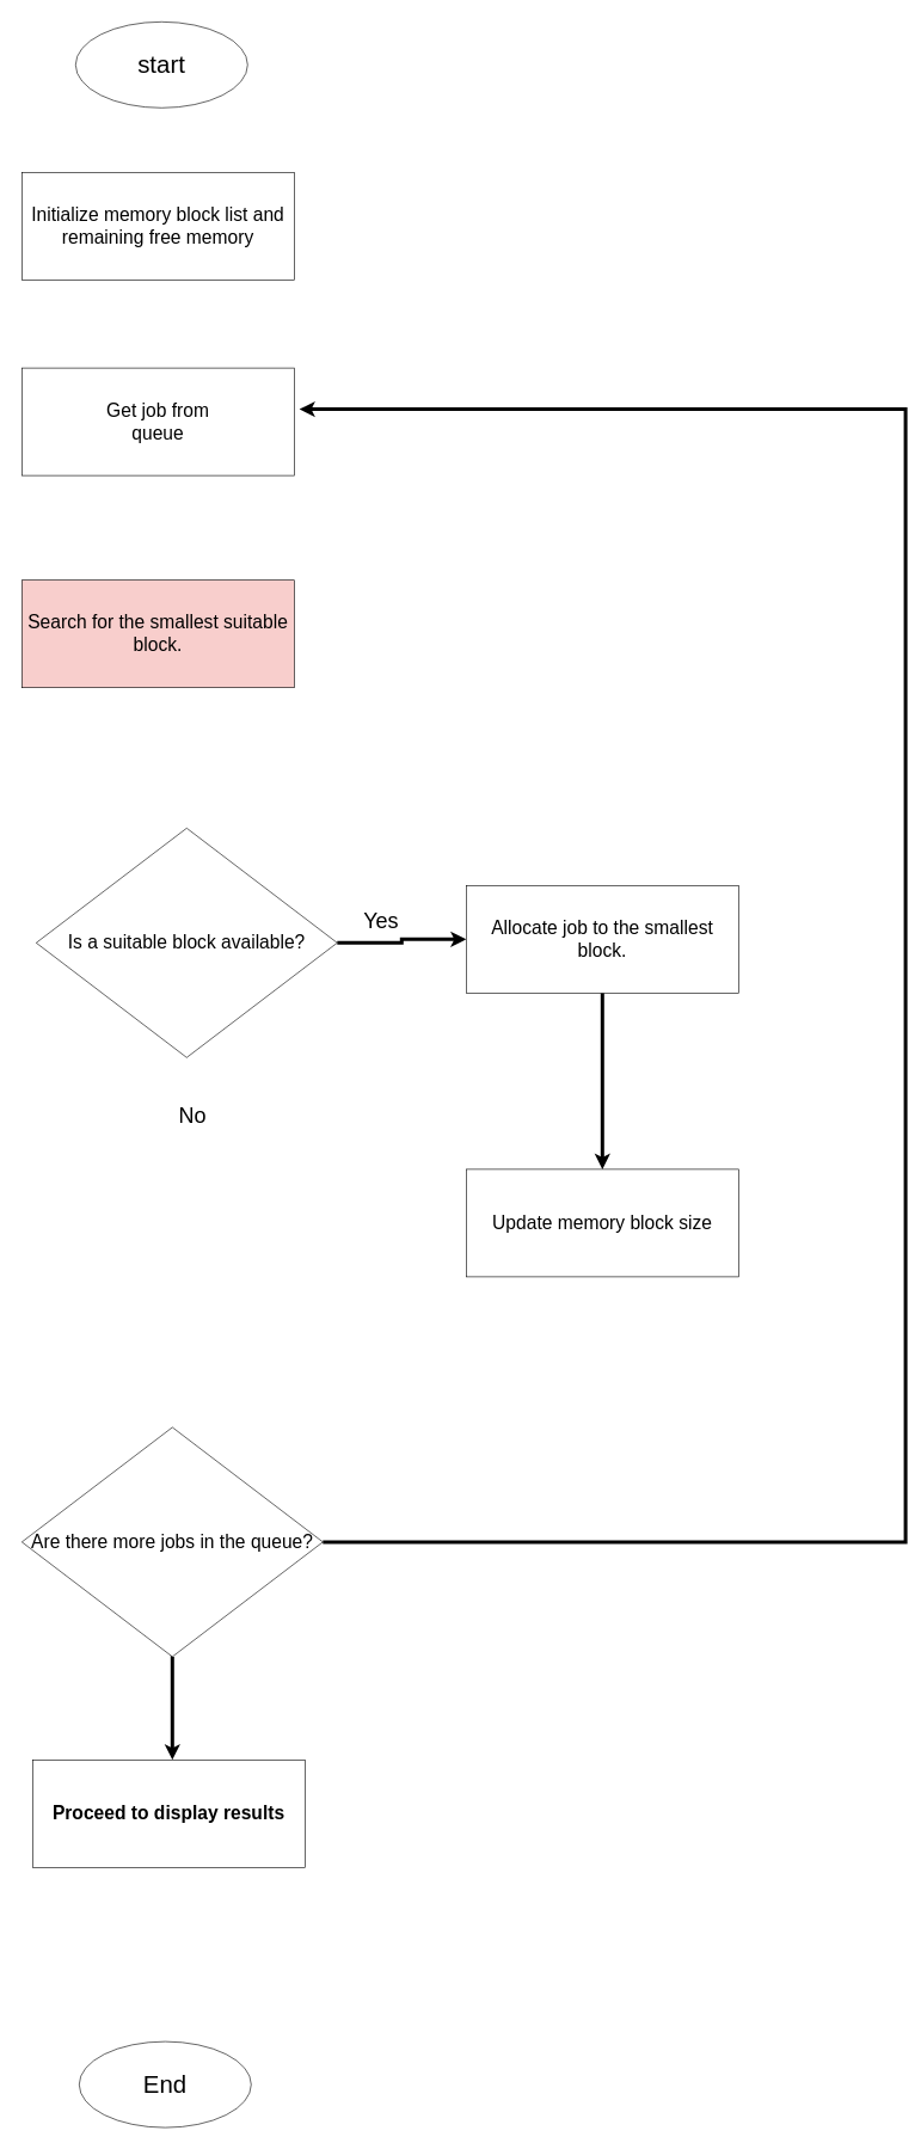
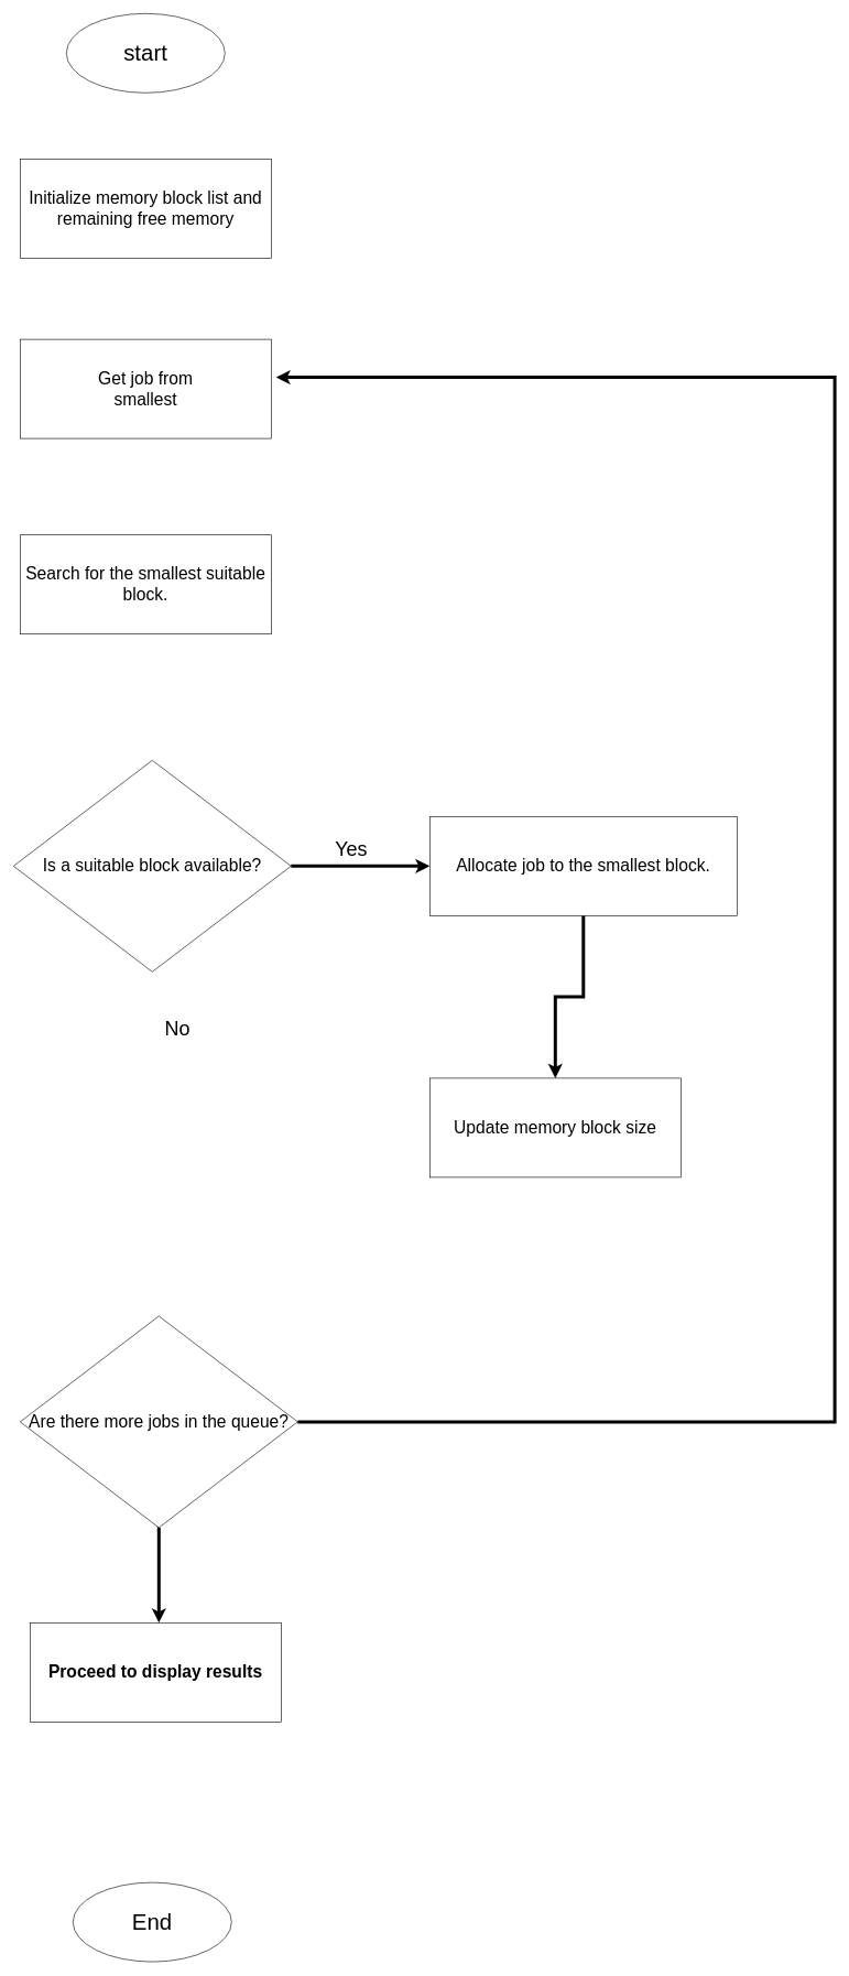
- <mxCell id="2" value="&lt;font style=&quot;font-size: 34px;&quot;&gt;start&lt;/font&gt;" style="ellipse;whiteSpace=wrap;html=1;" parent="1" vertex="1"><mxGeometry x="105" y="30" width="240" height="120" as="geometry" /></mxCell>
+ <mxCell id="2" value="&lt;font style=&quot;font-size: 34px;&quot;&gt;start&lt;/font&gt;" style="ellipse;whiteSpace=wrap;html=1;" parent="1" vertex="1"><mxGeometry x="100" y="20" width="240" height="120" as="geometry" /></mxCell>
- <mxCell id="4" value="&lt;span style=&quot;font-size: 26px;&quot;&gt;Get job from&lt;/span&gt;&lt;div&gt;&lt;span style=&quot;font-size: 26px;&quot;&gt;queue&lt;/span&gt;&lt;/div&gt;" style="rounded=0;whiteSpace=wrap;html=1;" parent="1" vertex="1"><mxGeometry x="30" y="513" width="380" height="150" as="geometry" /></mxCell>
+ <mxCell id="4" value="&lt;span style=&quot;font-size: 26px;&quot;&gt;Get job from&lt;/span&gt;&lt;div&gt;&lt;span style=&quot;font-size: 26px;&quot;&gt;smallest&lt;/span&gt;&lt;/div&gt;" style="rounded=0;whiteSpace=wrap;html=1;" parent="1" vertex="1"><mxGeometry x="30" y="513" width="380" height="150" as="geometry" /></mxCell>
- <mxCell id="5" value="&lt;div&gt;&lt;font style=&quot;font-size: 26px;&quot;&gt;Search for the smallest suitable block.&lt;/font&gt;&lt;br&gt;&lt;/div&gt;" style="rounded=0;whiteSpace=wrap;html=1;fillColor=#f8cecc;" parent="1" vertex="1"><mxGeometry x="30" y="809" width="380" height="150" as="geometry" /></mxCell>
+ <mxCell id="5" value="&lt;div&gt;&lt;font style=&quot;font-size: 26px;&quot;&gt;Search for the smallest suitable block.&lt;/font&gt;&lt;br&gt;&lt;/div&gt;" style="rounded=0;whiteSpace=wrap;html=1;" parent="1" vertex="1"><mxGeometry x="30" y="809" width="380" height="150" as="geometry" /></mxCell>
- <mxCell id="9" value="&lt;div&gt;&lt;font style=&quot;font-size: 26px;&quot;&gt;Allocate job to the smallest block.&lt;/font&gt;&lt;br&gt;&lt;/div&gt;" style="rounded=0;whiteSpace=wrap;html=1;" parent="1" vertex="1"><mxGeometry x="650" y="1235" width="380" height="150" as="geometry" /></mxCell>
+ <mxCell id="9" value="&lt;div&gt;&lt;font style=&quot;font-size: 26px;&quot;&gt;Allocate job to the smallest block.&lt;/font&gt;&lt;br&gt;&lt;/div&gt;" style="rounded=0;whiteSpace=wrap;html=1;" parent="1" vertex="1"><mxGeometry x="650" y="1235" width="465" height="150" as="geometry" /></mxCell>
- <mxCell id="7" value="&lt;font style=&quot;font-size: 26px;&quot;&gt;Is a suitable block available?&lt;/font&gt;" style="rhombus;whiteSpace=wrap;html=1;" parent="1" vertex="1"><mxGeometry x="50" y="1155" width="420" height="320" as="geometry" /></mxCell>
+ <mxCell id="7" value="&lt;font style=&quot;font-size: 26px;&quot;&gt;Is a suitable block available?&lt;/font&gt;" style="rhombus;whiteSpace=wrap;html=1;" parent="1" vertex="1"><mxGeometry x="20" y="1150" width="420" height="320" as="geometry" /></mxCell>
